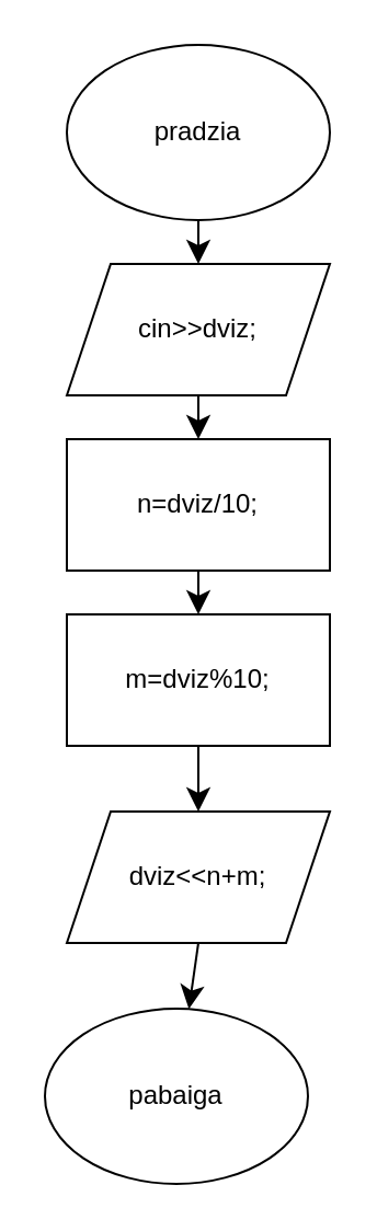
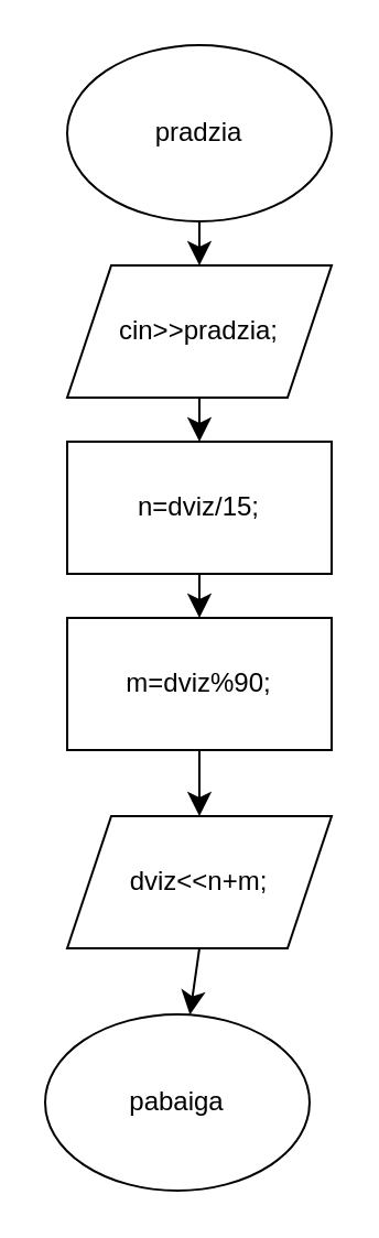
- <mxCell id="3" value="cin&amp;gt;&amp;gt;dviz;" style="shape=parallelogram;perimeter=parallelogramPerimeter;whiteSpace=wrap;html=1;fixedSize=1;" vertex="1" parent="1"><mxGeometry x="30" y="120" width="120" height="60" as="geometry" /></mxCell>
+ <mxCell id="3" value="cin&amp;gt;&amp;gt;pradzia;" style="shape=parallelogram;perimeter=parallelogramPerimeter;whiteSpace=wrap;html=1;fixedSize=1;" vertex="1" parent="1"><mxGeometry x="30" y="120" width="120" height="60" as="geometry" /></mxCell>
- <mxCell id="4" value="n=dviz/10;" style="rounded=0;whiteSpace=wrap;html=1;" vertex="1" parent="1"><mxGeometry x="30" y="200" width="120" height="60" as="geometry" /></mxCell>
+ <mxCell id="4" value="n=dviz/15;" style="rounded=0;whiteSpace=wrap;html=1;" vertex="1" parent="1"><mxGeometry x="30" y="200" width="120" height="60" as="geometry" /></mxCell>
- <mxCell id="5" value="m=dviz%10;" style="rounded=0;whiteSpace=wrap;html=1;" vertex="1" parent="1"><mxGeometry x="30" y="280" width="120" height="60" as="geometry" /></mxCell>
+ <mxCell id="5" value="m=dviz%90;" style="rounded=0;whiteSpace=wrap;html=1;" vertex="1" parent="1"><mxGeometry x="30" y="280" width="120" height="60" as="geometry" /></mxCell>
